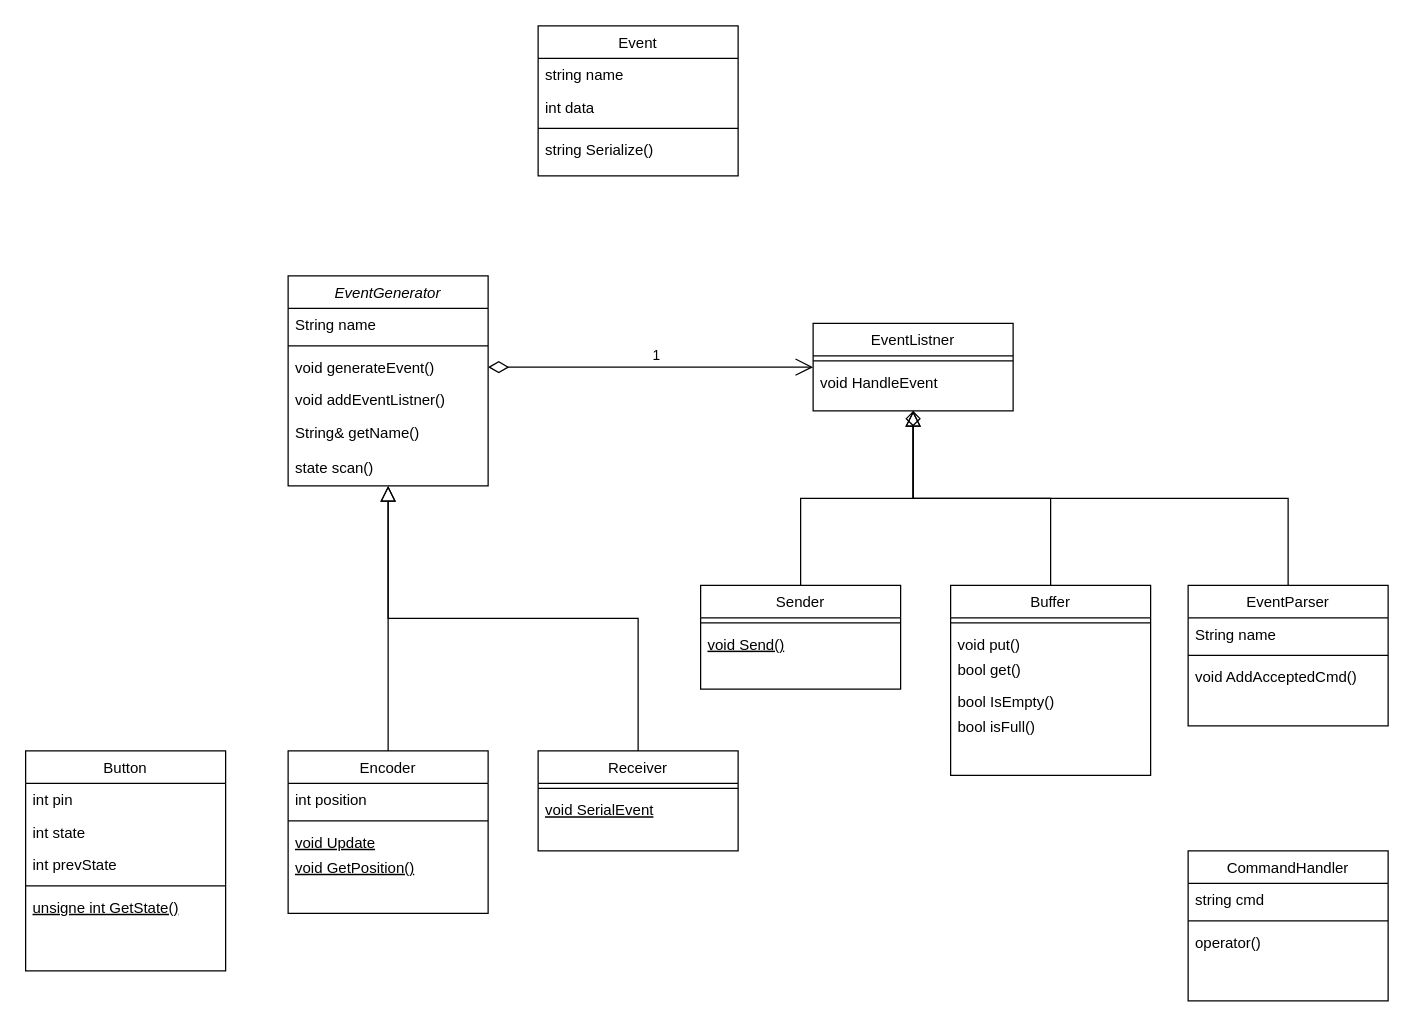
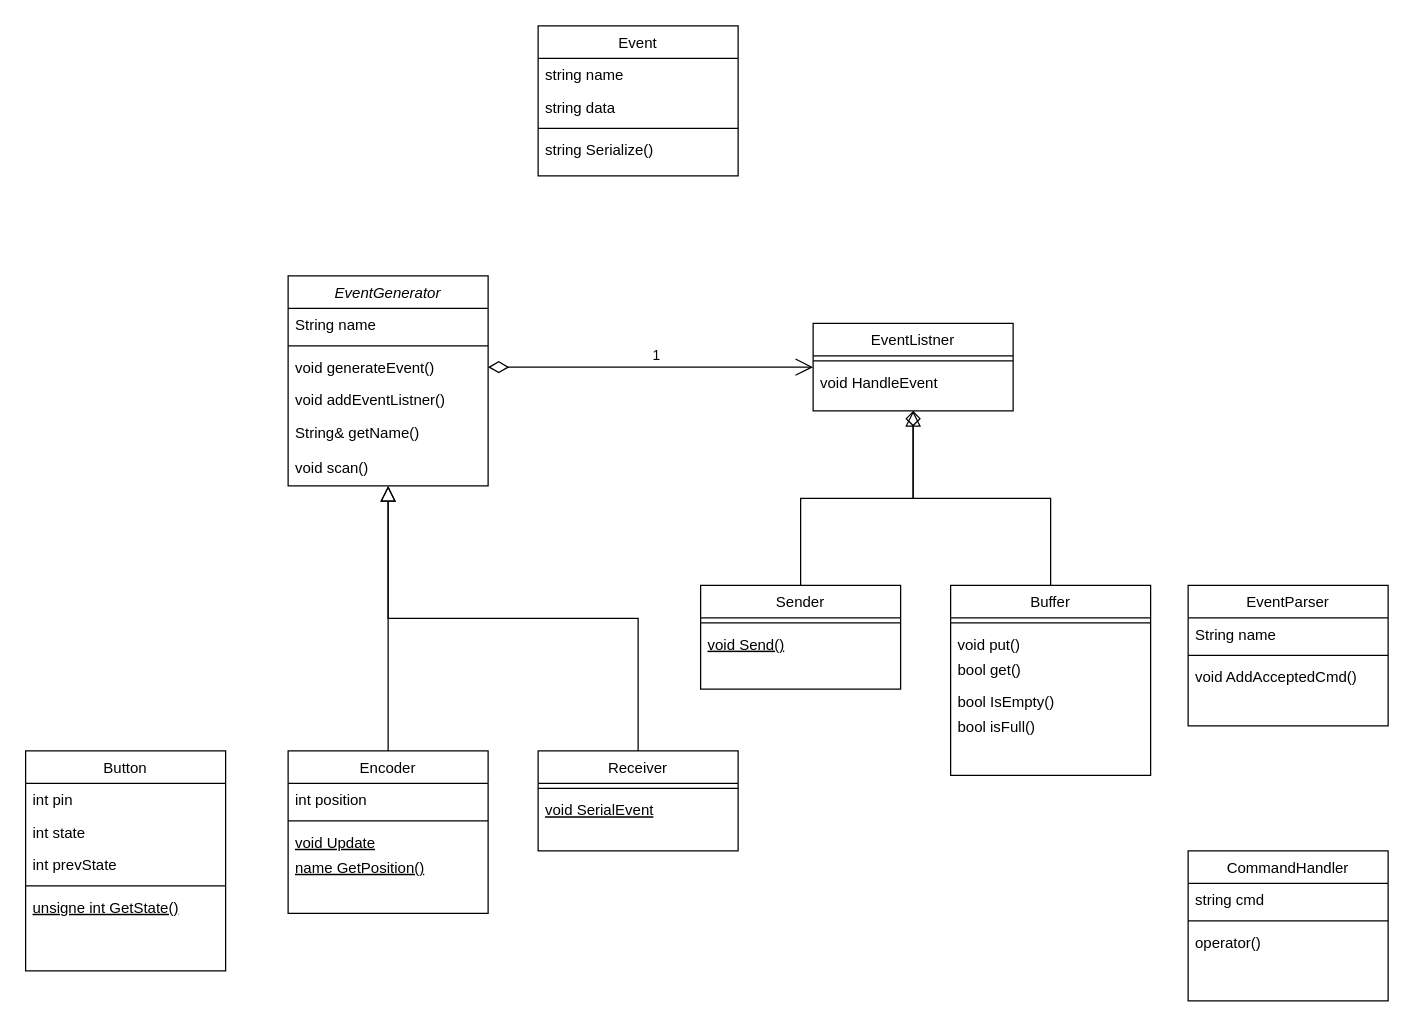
- <mxCell id="51" value="int data" style="text;align=left;verticalAlign=top;spacingLeft=4;spacingRight=4;overflow=hidden;rotatable=0;points=[[0,0.5],[1,0.5]];portConstraint=eastwest;" parent="49" vertex="1"><mxGeometry y="52" width="160" height="26" as="geometry" /></mxCell>
+ <mxCell id="51" value="string data" style="text;align=left;verticalAlign=top;spacingLeft=4;spacingRight=4;overflow=hidden;rotatable=0;points=[[0,0.5],[1,0.5]];portConstraint=eastwest;" parent="49" vertex="1"><mxGeometry y="52" width="160" height="26" as="geometry" /></mxCell>
- <mxCell id="8" value="state scan()" style="text;align=left;verticalAlign=top;spacingLeft=4;spacingRight=4;overflow=hidden;rotatable=0;points=[[0,0.5],[1,0.5]];portConstraint=eastwest;" parent="2" vertex="1"><mxGeometry y="140" width="160" height="28" as="geometry" /></mxCell>
+ <mxCell id="8" value="void scan()" style="text;align=left;verticalAlign=top;spacingLeft=4;spacingRight=4;overflow=hidden;rotatable=0;points=[[0,0.5],[1,0.5]];portConstraint=eastwest;" parent="2" vertex="1"><mxGeometry y="140" width="160" height="28" as="geometry" /></mxCell>
- <mxCell id="48" value="" style="endArrow=block;endSize=10;endFill=0;shadow=0;strokeWidth=1;rounded=0;edgeStyle=elbowEdgeStyle;elbow=vertical;exitX=0.5;exitY=0;exitDx=0;exitDy=0;" parent="1" source="40" target="20" edge="1"><mxGeometry width="160" relative="1" as="geometry"><mxPoint x="860" y="477.5" as="sourcePoint" /><mxPoint x="740" y="328.5" as="targetPoint" /></mxGeometry></mxCell>
- <mxCell id="39" value="void GetPosition()" style="text;align=left;verticalAlign=top;spacingLeft=4;spacingRight=4;overflow=hidden;rotatable=0;points=[[0,0.5],[1,0.5]];portConstraint=eastwest;fontStyle=4" parent="1" vertex="1"><mxGeometry x="230" y="680" width="160" height="26" as="geometry" /></mxCell>
+ <mxCell id="39" value="name GetPosition()" style="text;align=left;verticalAlign=top;spacingLeft=4;spacingRight=4;overflow=hidden;rotatable=0;points=[[0,0.5],[1,0.5]];portConstraint=eastwest;fontStyle=4" parent="1" vertex="1"><mxGeometry x="230" y="680" width="160" height="26" as="geometry" /></mxCell>
